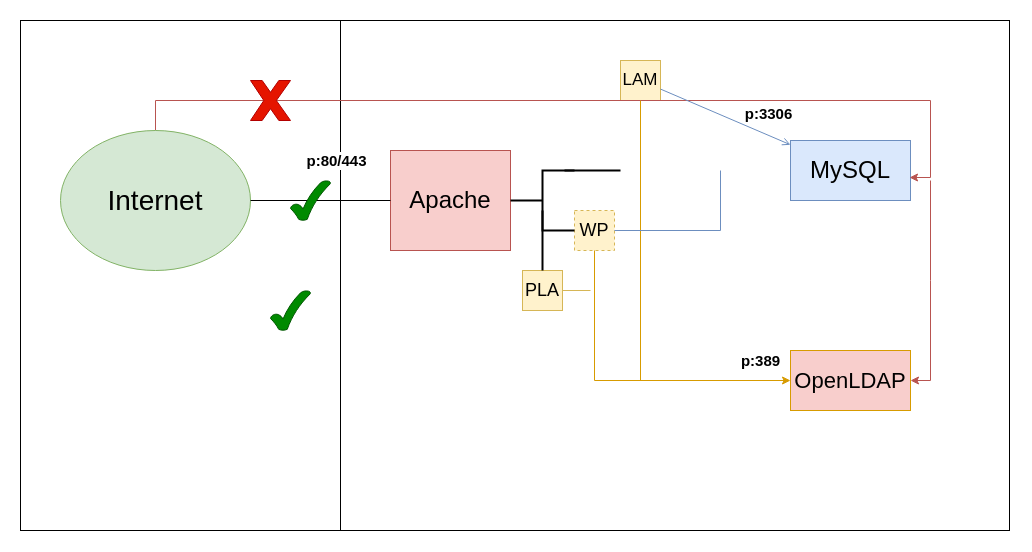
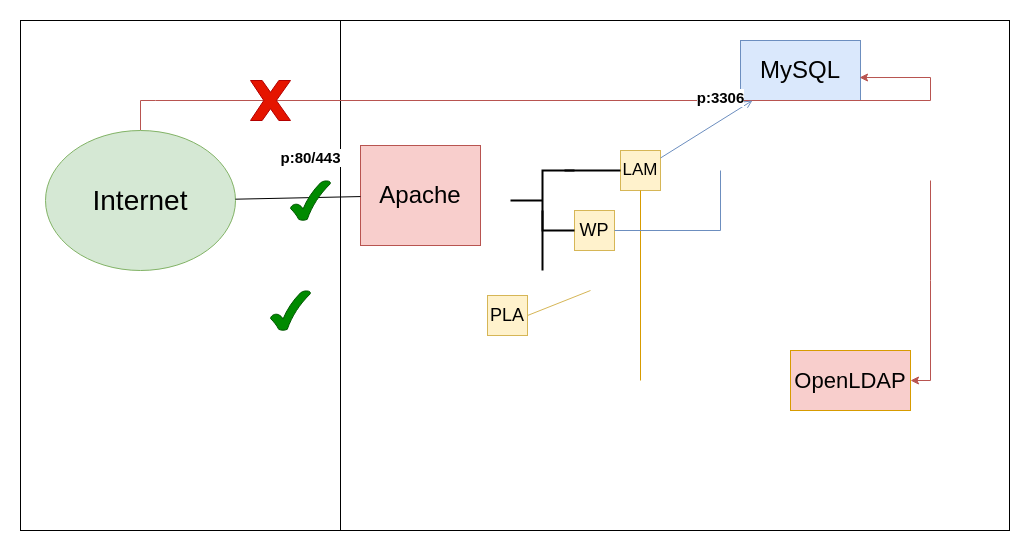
- <mxCell id="8" value="&lt;font style=&quot;font-size: 17px;&quot;&gt;LAM&lt;/font&gt;" style="rounded=0;whiteSpace=wrap;html=1;fillColor=#fff2cc;strokeColor=#d6b656;" parent="1" vertex="1"><mxGeometry x="620" y="60" width="40" height="40" as="geometry" /></mxCell>
+ <mxCell id="8" value="&lt;font style=&quot;font-size: 17px;&quot;&gt;LAM&lt;/font&gt;" style="rounded=0;whiteSpace=wrap;html=1;fillColor=#fff2cc;strokeColor=#d6b656;" parent="1" vertex="1"><mxGeometry x="620" y="150" width="40" height="40" as="geometry" /></mxCell>
- <mxCell id="6" value="MySQL" style="rounded=0;whiteSpace=wrap;html=1;fontSize=24;fillColor=#dae8fc;strokeColor=#6c8ebf;" parent="1" vertex="1"><mxGeometry x="790" y="140" width="120" height="60" as="geometry" /></mxCell>
+ <mxCell id="6" value="MySQL" style="rounded=0;whiteSpace=wrap;html=1;fontSize=24;fillColor=#dae8fc;strokeColor=#6c8ebf;" parent="1" vertex="1"><mxGeometry x="740" y="40" width="120" height="60" as="geometry" /></mxCell>
- <mxCell id="11" value="&lt;font style=&quot;font-size: 28px;&quot;&gt;Internet&lt;/font&gt;" style="ellipse;whiteSpace=wrap;html=1;fillColor=#d5e8d4;strokeColor=#82b366;" parent="1" vertex="1"><mxGeometry x="60" y="130" width="190" height="140" as="geometry" /></mxCell>
+ <mxCell id="11" value="&lt;font style=&quot;font-size: 28px;&quot;&gt;Internet&lt;/font&gt;" style="ellipse;whiteSpace=wrap;html=1;fillColor=#d5e8d4;strokeColor=#82b366;" parent="1" vertex="1"><mxGeometry x="45" y="130" width="190" height="140" as="geometry" /></mxCell>
- <mxCell id="5" value="Apache" style="rounded=0;whiteSpace=wrap;html=1;fontFamily=Helvetica;fontSize=24;fillColor=#f8cecc;strokeColor=#b85450;" parent="1" vertex="1"><mxGeometry x="390" y="150" width="120" height="100" as="geometry" /></mxCell>
+ <mxCell id="5" value="Apache" style="rounded=0;whiteSpace=wrap;html=1;fontFamily=Helvetica;fontSize=24;fillColor=#f8cecc;strokeColor=#b85450;" parent="1" vertex="1"><mxGeometry x="360" y="145" width="120" height="100" as="geometry" /></mxCell>
- <mxCell id="9" value="&lt;font style=&quot;font-size: 18px;&quot;&gt;WP&lt;/font&gt;" style="rounded=0;whiteSpace=wrap;html=1;fillColor=#fff2cc;strokeColor=#d6b656;dashed=1;" parent="1" vertex="1"><mxGeometry x="574" y="210" width="40" height="40" as="geometry" /></mxCell>
+ <mxCell id="9" value="&lt;font style=&quot;font-size: 18px;&quot;&gt;WP&lt;/font&gt;" style="rounded=0;whiteSpace=wrap;html=1;fillColor=#fff2cc;strokeColor=#d6b656;" parent="1" vertex="1"><mxGeometry x="574" y="210" width="40" height="40" as="geometry" /></mxCell>
- <mxCell id="19" value="&lt;font style=&quot;font-size: 18px;&quot;&gt;PLA&lt;/font&gt;" style="rounded=0;whiteSpace=wrap;html=1;fillColor=#fff2cc;strokeColor=#d6b656;" parent="1" vertex="1"><mxGeometry x="522" y="270" width="40" height="40" as="geometry" /></mxCell>
+ <mxCell id="19" value="&lt;font style=&quot;font-size: 18px;&quot;&gt;PLA&lt;/font&gt;" style="rounded=0;whiteSpace=wrap;html=1;fillColor=#fff2cc;strokeColor=#d6b656;" parent="1" vertex="1"><mxGeometry x="487" y="295" width="40" height="40" as="geometry" /></mxCell>
- <mxCell id="13" value="&lt;b&gt;&lt;font style=&quot;font-size: 15px;&quot;&gt;p:389&lt;/font&gt;&lt;/b&gt;" style="endArrow=classic;html=1;rounded=0;fillColor=#ffe6cc;strokeColor=#d79b00;" parent="1" source="9" target="7" edge="1"><mxGeometry x="0.816" y="20" width="50" height="50" relative="1" as="geometry"><mxPoint x="710" y="420" as="sourcePoint" /><mxPoint x="760" y="370" as="targetPoint" /><Array as="points"><mxPoint x="594" y="380" /></Array><mxPoint as="offset" /></mxGeometry></mxCell>
